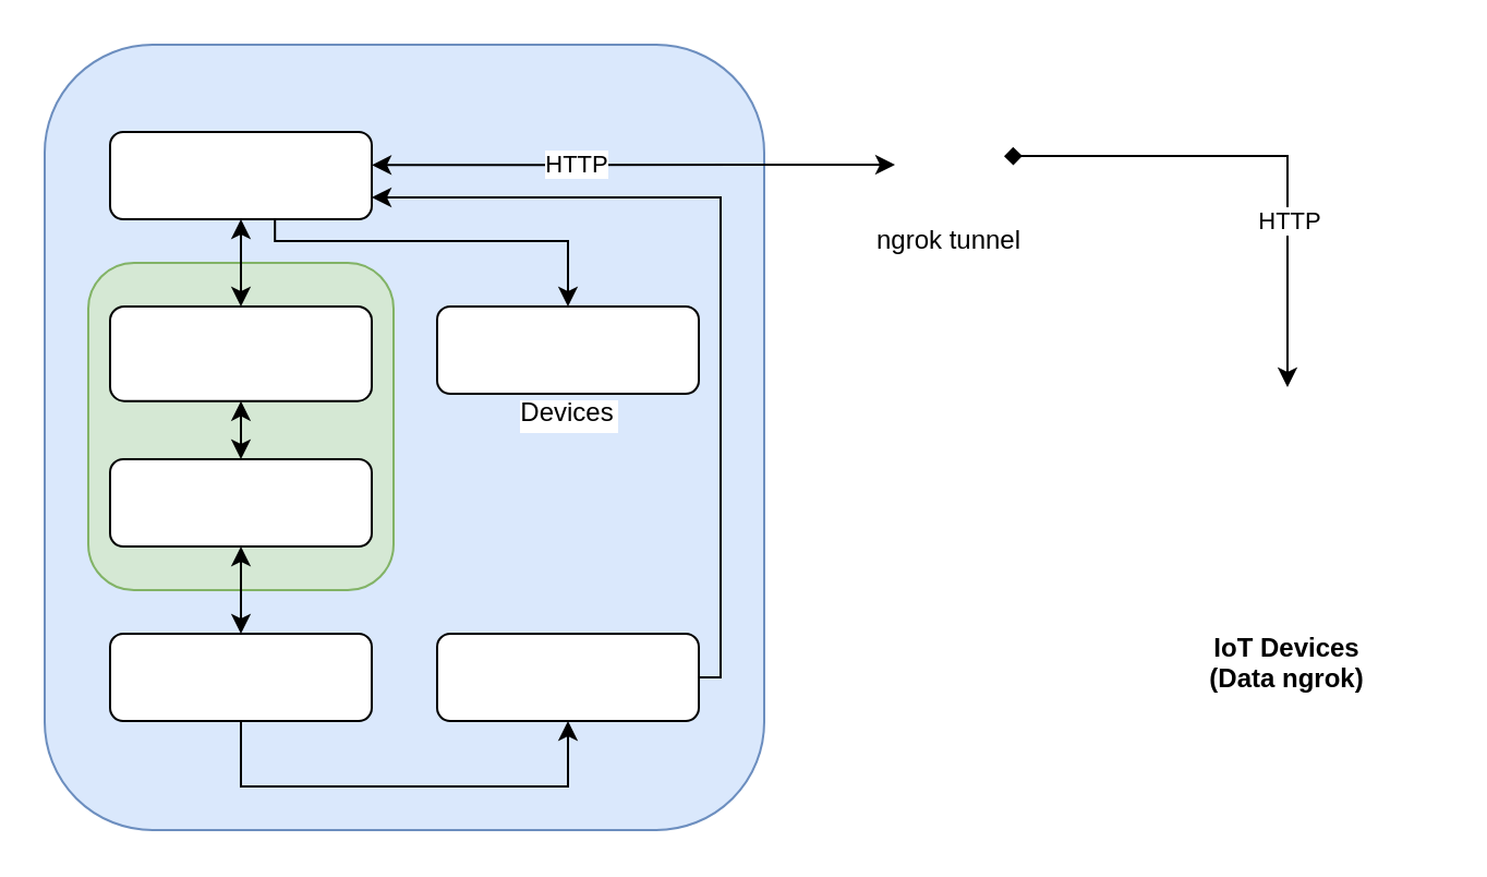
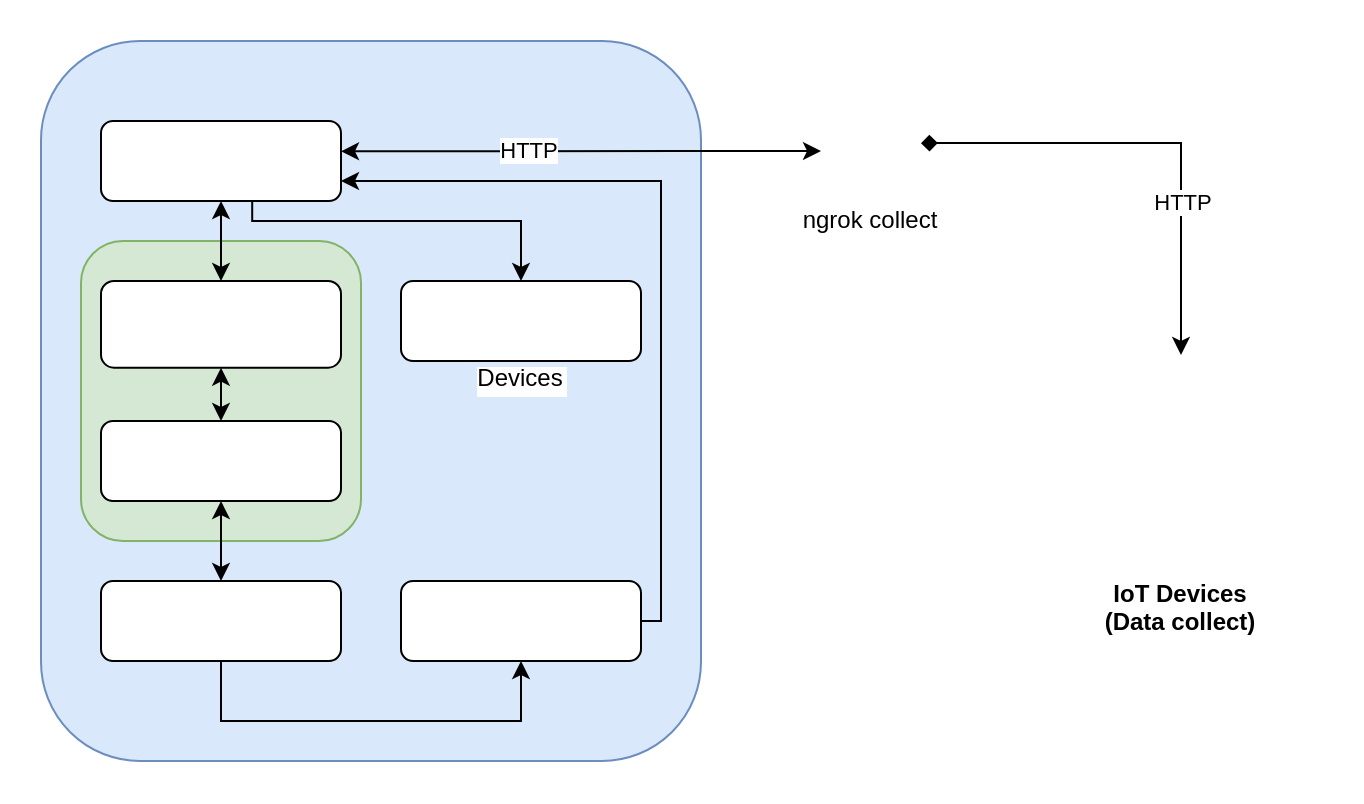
- <mxCell id="30" value="ngrok tunnel" style="shape=image;verticalLabelPosition=bottom;labelBackgroundColor=default;verticalAlign=top;aspect=fixed;imageAspect=0;image=https://png.pngtree.com/png-clipart/20190924/original/pngtree-world-wide-web-icon-for-your-project-png-image_4813752.jpg;clipPath=inset(14.33% 14.67% 15% 14.67%);" parent="1" vertex="1"><mxGeometry x="410" y="46.11" width="50" height="50" as="geometry" /></mxCell>
+ <mxCell id="30" value="ngrok collect" style="shape=image;verticalLabelPosition=bottom;labelBackgroundColor=default;verticalAlign=top;aspect=fixed;imageAspect=0;image=https://png.pngtree.com/png-clipart/20190924/original/pngtree-world-wide-web-icon-for-your-project-png-image_4813752.jpg;clipPath=inset(14.33% 14.67% 15% 14.67%);" parent="1" vertex="1"><mxGeometry x="410" y="46.11" width="50" height="50" as="geometry" /></mxCell>
- <mxCell id="25" value="IoT Devices&#10;(Data ngrok)" style="shape=image;verticalLabelPosition=bottom;labelBackgroundColor=default;verticalAlign=top;aspect=fixed;imageAspect=0;image=https://novatronicec.com/wp-content/uploads/2021/06/esp32-wroom-wifi-bluetooth.jpg;clipPath=inset(5.81% 10.67% 7.21% 7%);fontStyle=1" parent="1" vertex="1"><mxGeometry x="520" y="177" width="140" height="105.992" as="geometry" /></mxCell>
+ <mxCell id="25" value="IoT Devices&#10;(Data collect)" style="shape=image;verticalLabelPosition=bottom;labelBackgroundColor=default;verticalAlign=top;aspect=fixed;imageAspect=0;image=https://novatronicec.com/wp-content/uploads/2021/06/esp32-wroom-wifi-bluetooth.jpg;clipPath=inset(5.81% 10.67% 7.21% 7%);fontStyle=1" parent="1" vertex="1"><mxGeometry x="520" y="177" width="140" height="105.992" as="geometry" /></mxCell>
